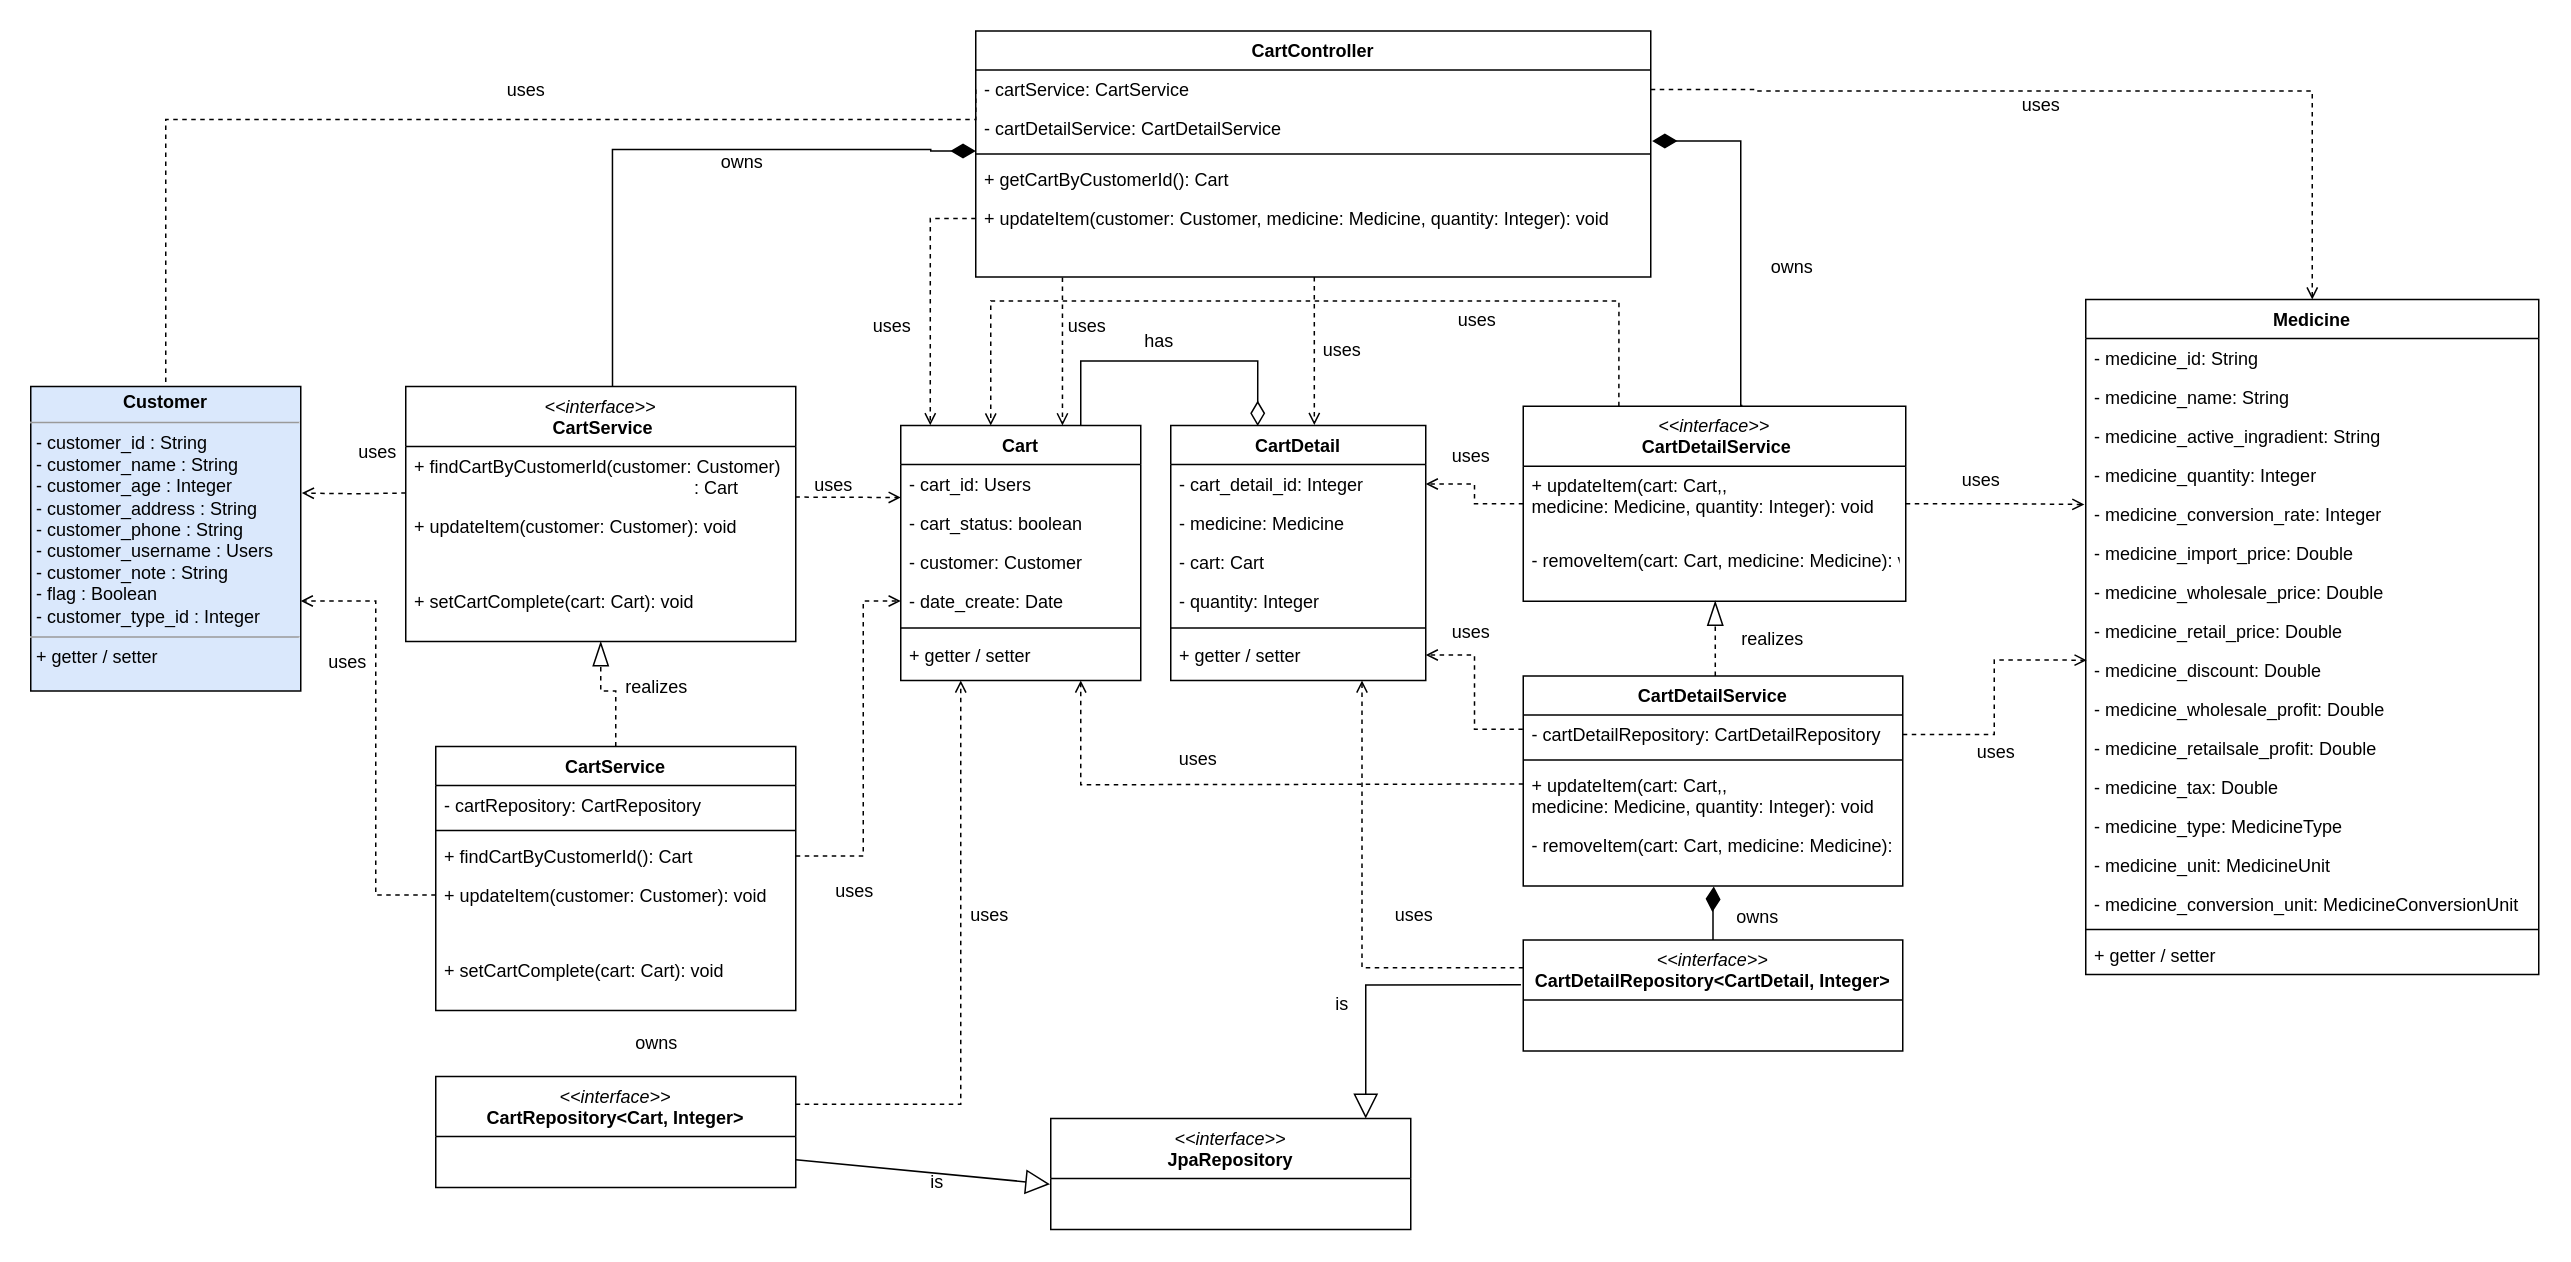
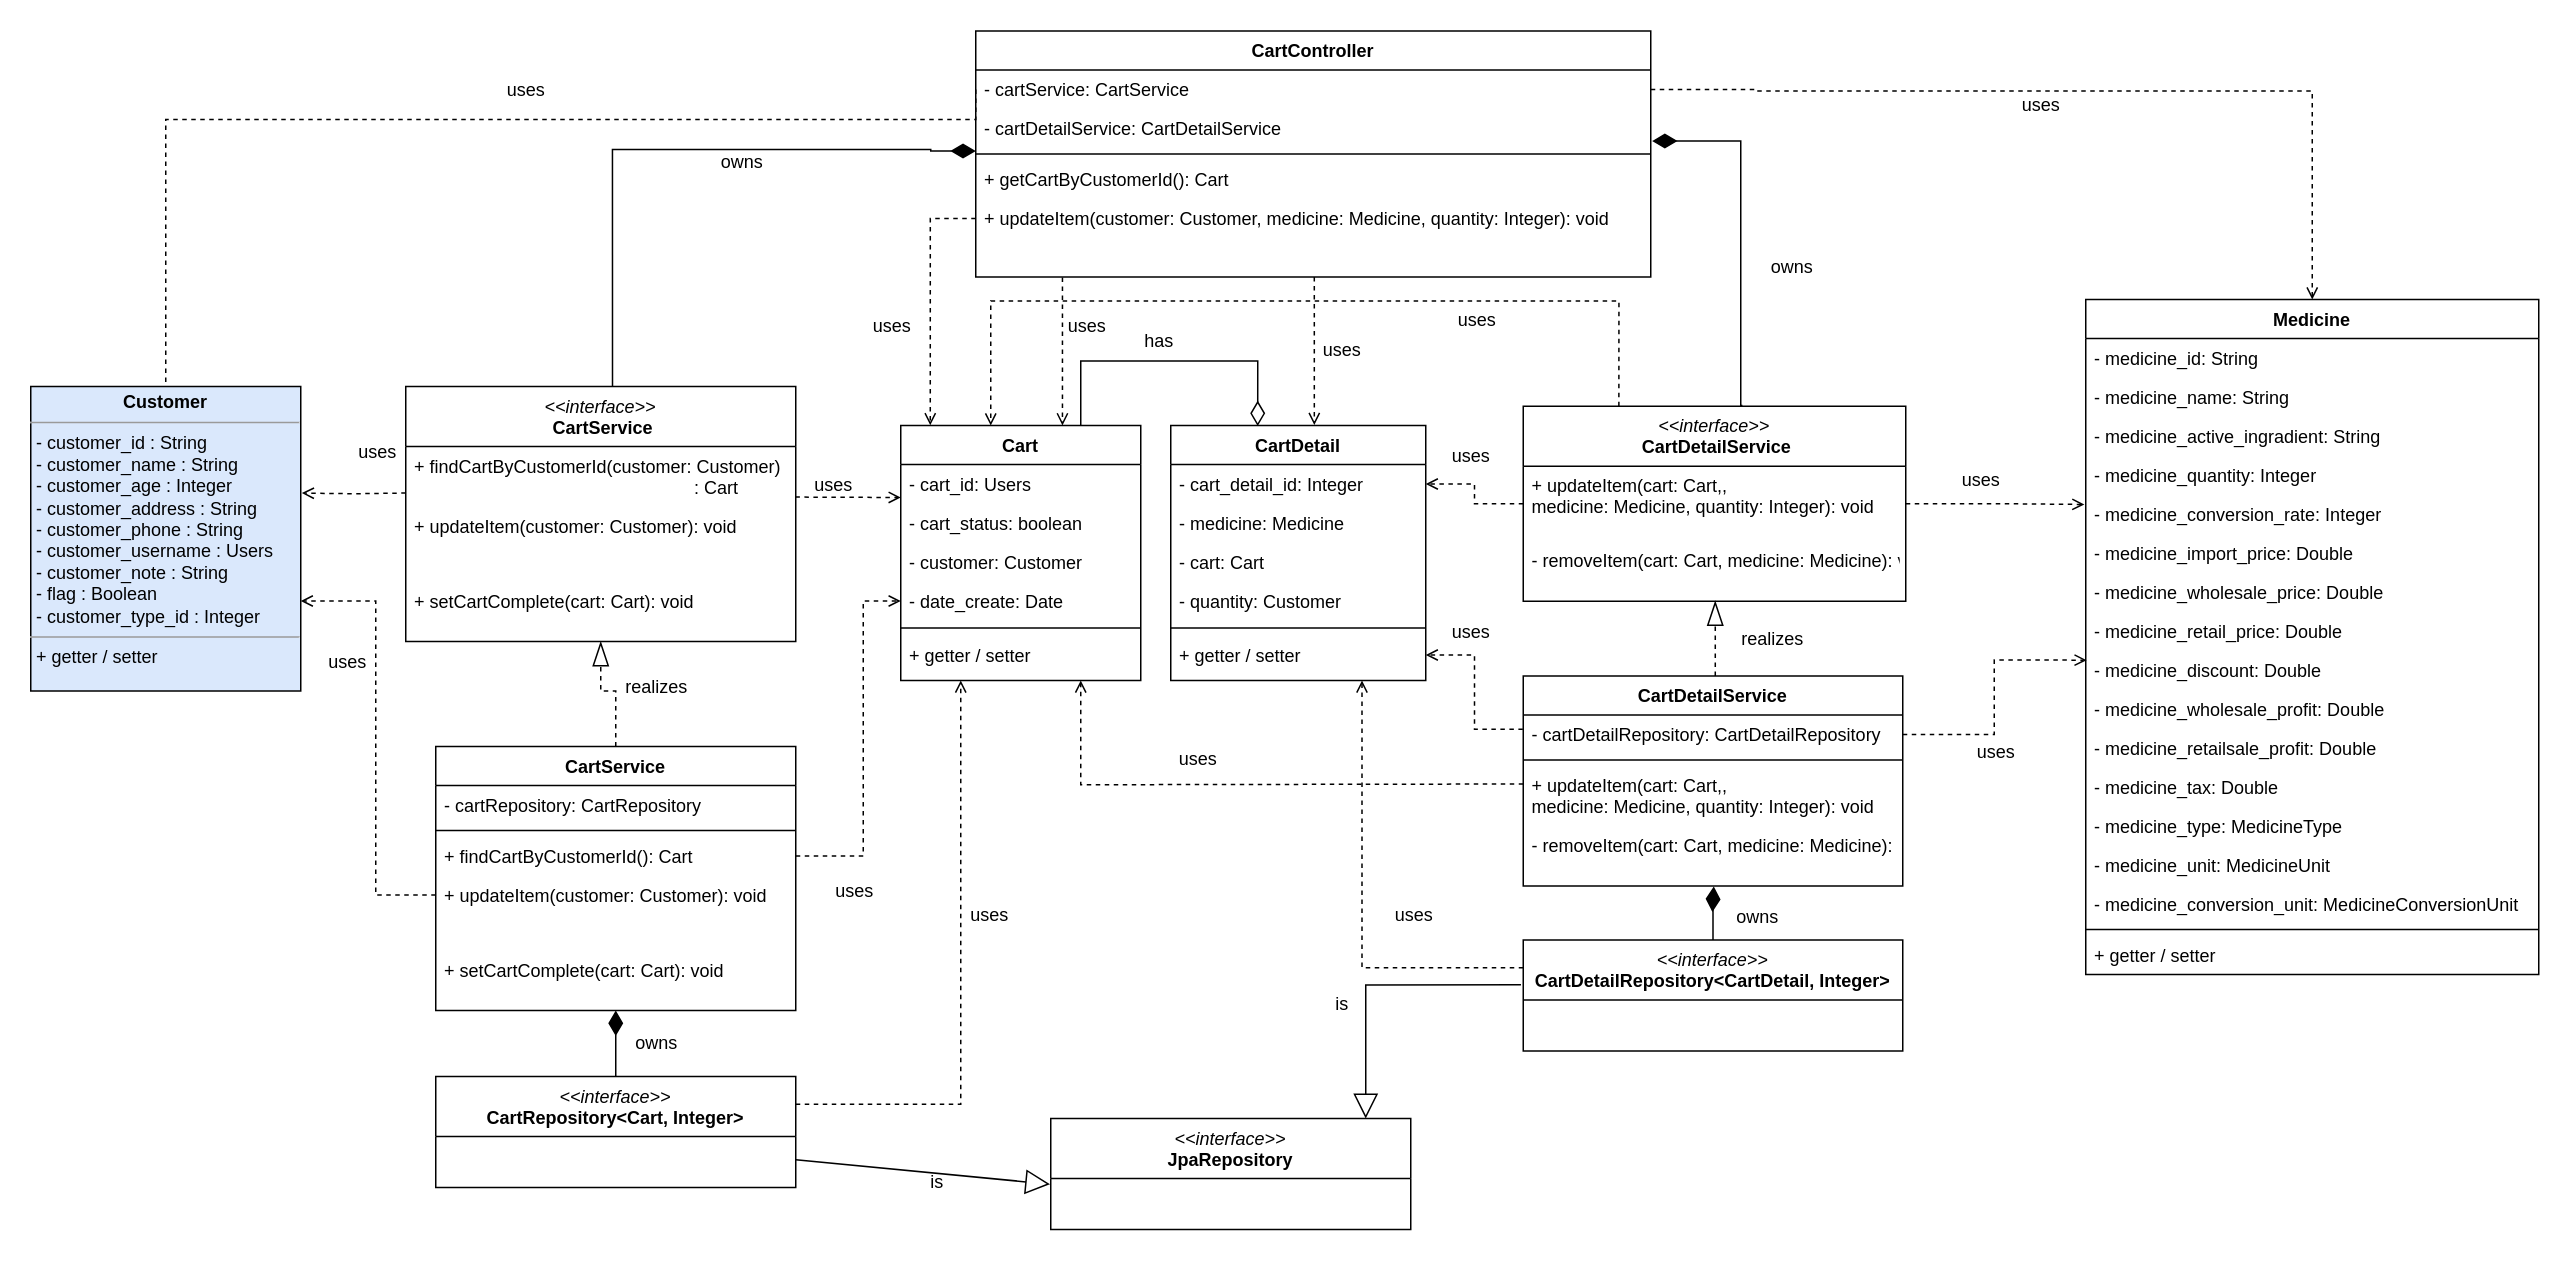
- <mxCell id="57" value="- quantity: Integer" style="text;align=left;verticalAlign=top;spacingLeft=4;spacingRight=4;overflow=hidden;rotatable=0;points=[[0,0.5],[1,0.5]];portConstraint=eastwest;rounded=0;shadow=0;html=0;" parent="53" vertex="1"><mxGeometry y="104" width="170" height="26" as="geometry" /></mxCell>
+ <mxCell id="57" value="- quantity: Customer" style="text;align=left;verticalAlign=top;spacingLeft=4;spacingRight=4;overflow=hidden;rotatable=0;points=[[0,0.5],[1,0.5]];portConstraint=eastwest;rounded=0;shadow=0;html=0;" parent="53" vertex="1"><mxGeometry y="104" width="170" height="26" as="geometry" /></mxCell>
+ <mxCell id="51" value="" style="endArrow=diamondThin;endFill=1;shadow=0;strokeWidth=1;rounded=0;edgeStyle=elbowEdgeStyle;elbow=vertical;endSize=14;exitX=0.5;exitY=0;exitDx=0;exitDy=0;entryX=0.5;entryY=1;entryDx=0;entryDy=0;" parent="1" source="50" target="40" edge="1"><mxGeometry width="160" relative="1" as="geometry"><mxPoint x="395.21" y="585" as="sourcePoint" /><mxPoint x="395.5" y="543" as="targetPoint" /></mxGeometry></mxCell>
